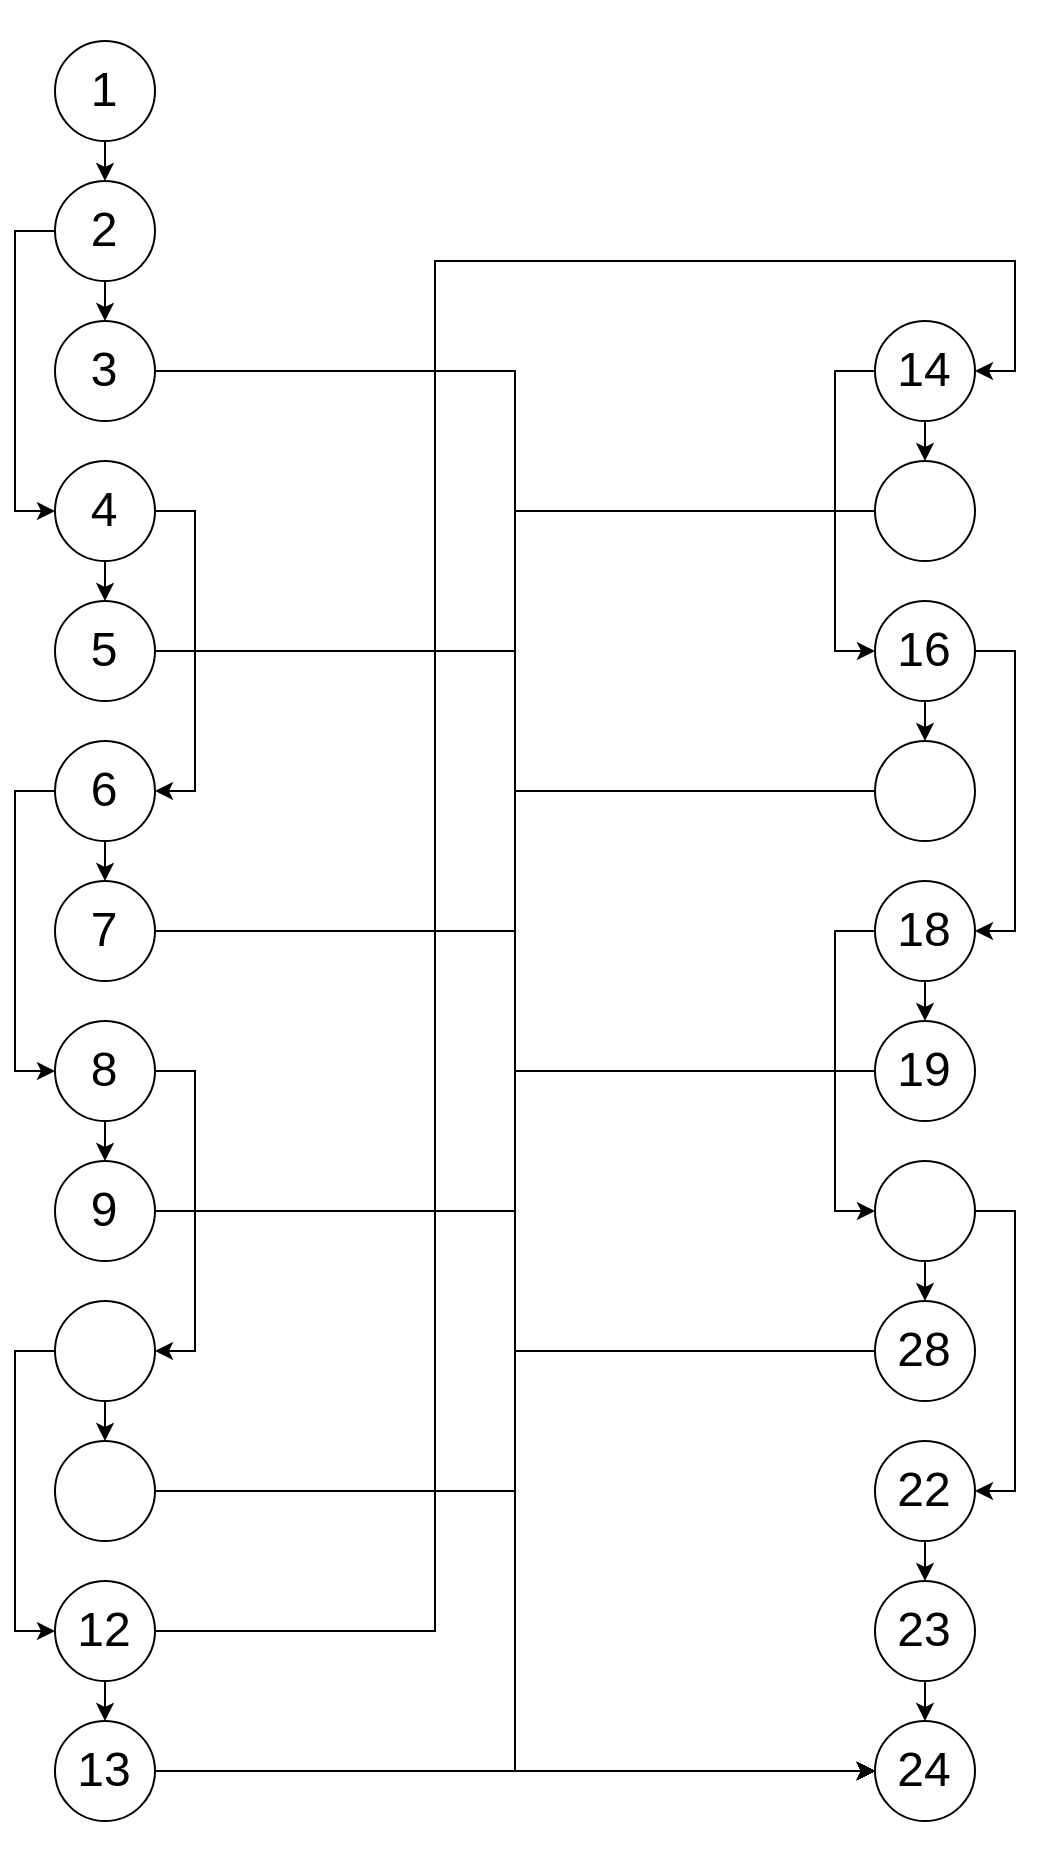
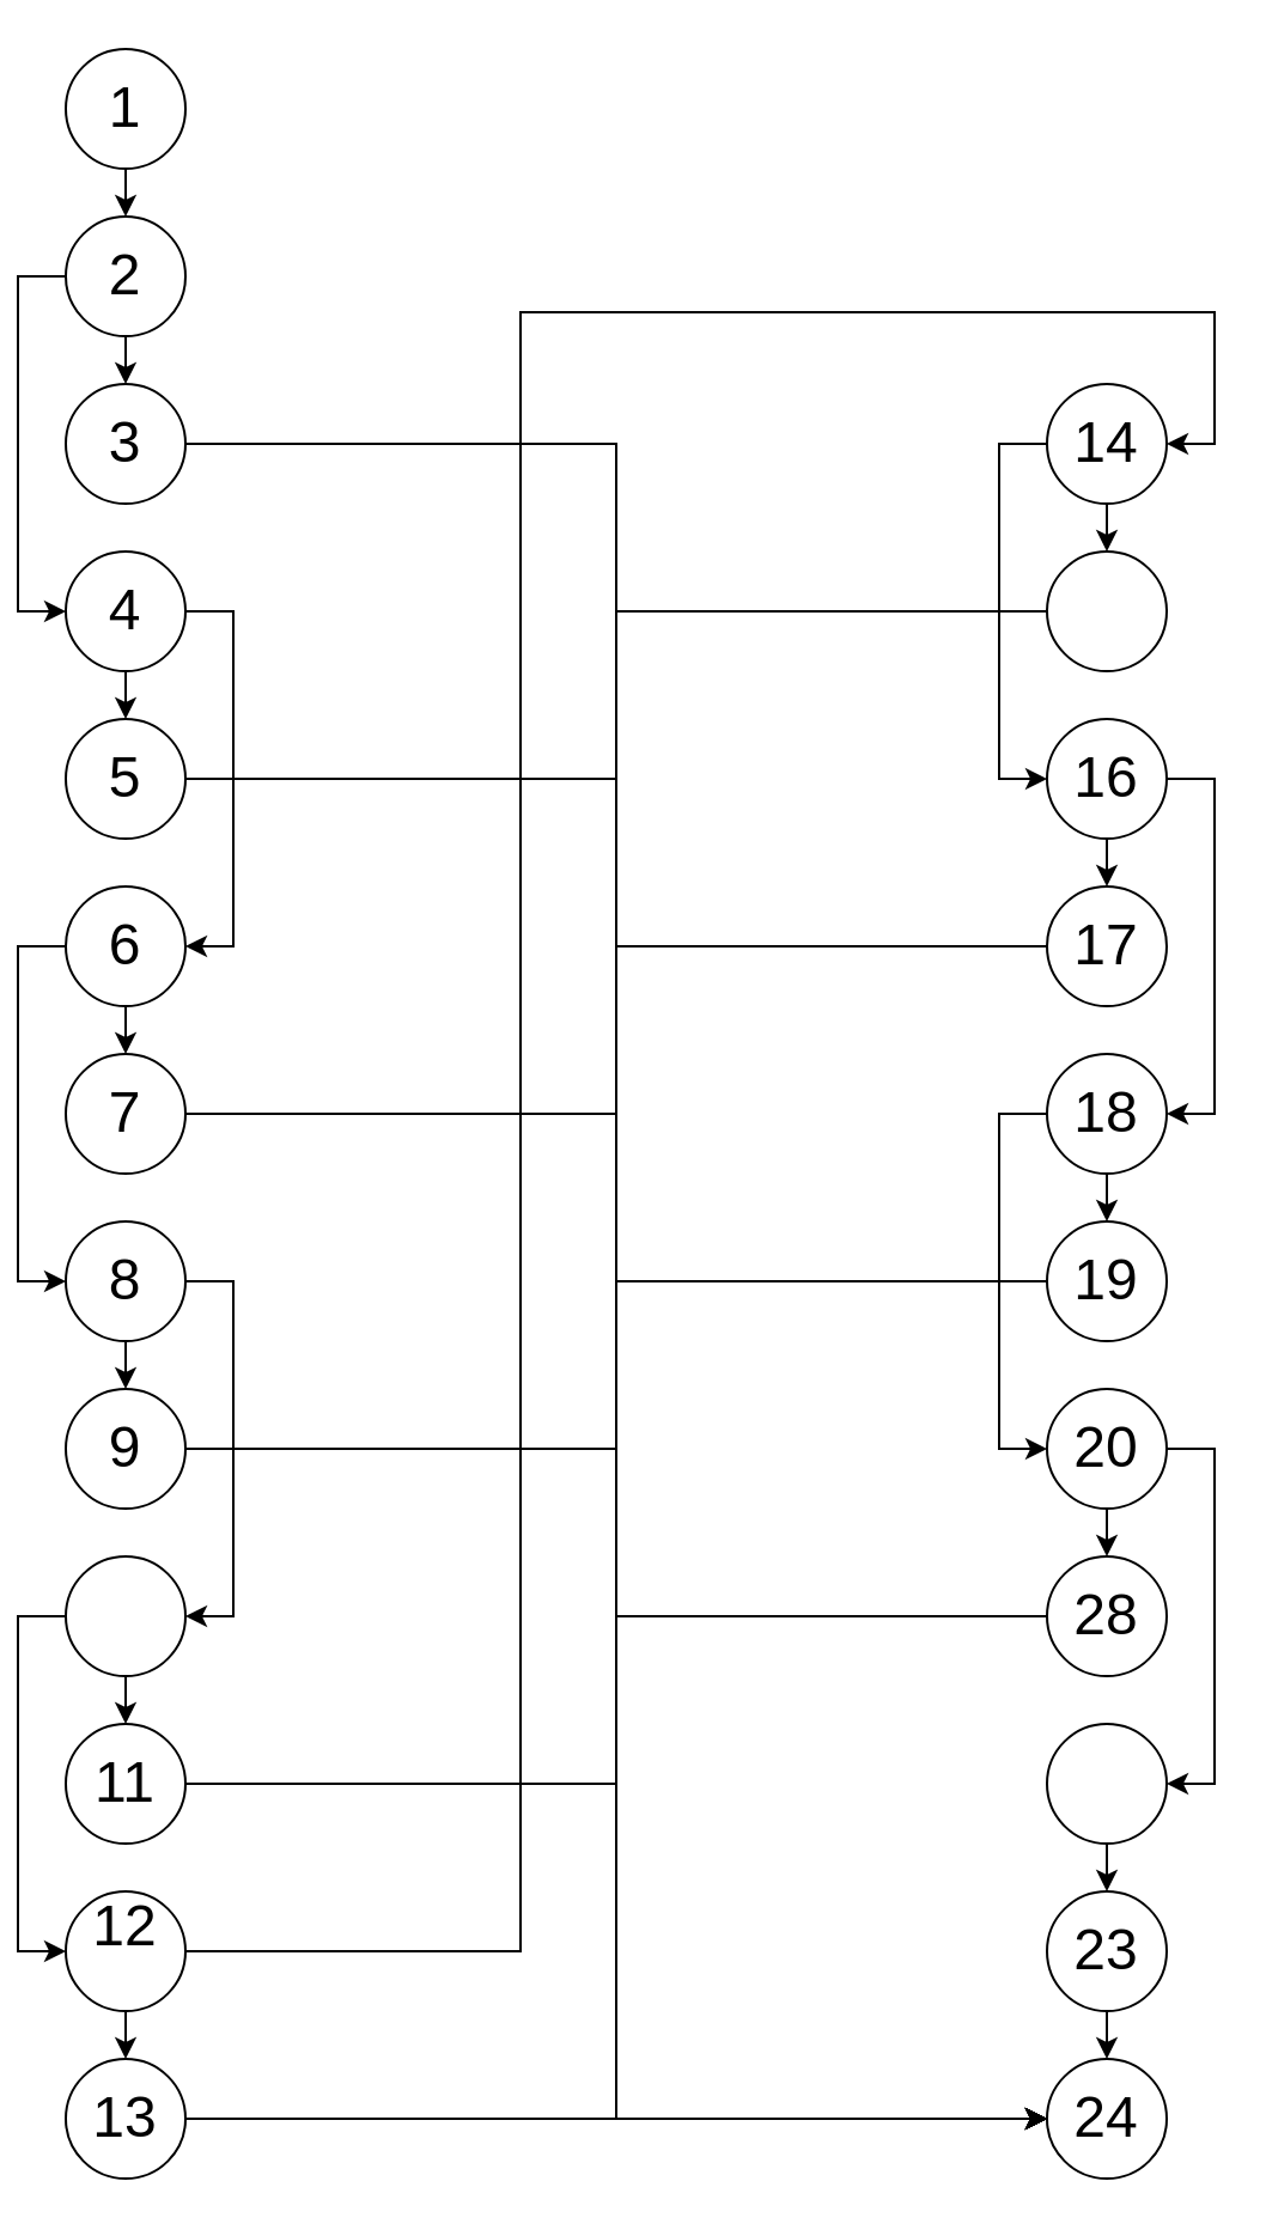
+ <mxCell id="53" value="&lt;font style=&quot;font-size: 24px&quot;&gt;17&lt;/font&gt;" style="text;html=1;strokeColor=none;fillColor=none;align=center;verticalAlign=middle;whiteSpace=wrap;rounded=0;" parent="51" vertex="1"><mxGeometry x="5" y="15" width="40" height="20" as="geometry" /></mxCell>
+ <mxCell id="62" value="&lt;font style=&quot;font-size: 24px&quot;&gt;20&lt;/font&gt;" style="text;html=1;strokeColor=none;fillColor=none;align=center;verticalAlign=middle;whiteSpace=wrap;rounded=0;" parent="60" vertex="1"><mxGeometry x="5" y="15" width="40" height="20" as="geometry" /></mxCell>
+ <mxCell id="33" value="&lt;font style=&quot;font-size: 24px&quot;&gt;11&lt;/font&gt;" style="text;html=1;strokeColor=none;fillColor=none;align=center;verticalAlign=middle;whiteSpace=wrap;rounded=0;" parent="31" vertex="1"><mxGeometry x="5" y="15" width="40" height="20" as="geometry" /></mxCell>
- <mxCell id="68" value="&lt;font style=&quot;font-size: 24px&quot;&gt;22&lt;/font&gt;" style="text;html=1;strokeColor=none;fillColor=none;align=center;verticalAlign=middle;whiteSpace=wrap;rounded=0;" parent="66" vertex="1"><mxGeometry x="5" y="15" width="40" height="20" as="geometry" /></mxCell>
- <mxCell id="36" value="&lt;font style=&quot;font-size: 24px&quot;&gt;12&lt;/font&gt;" style="text;html=1;strokeColor=none;fillColor=none;align=center;verticalAlign=middle;whiteSpace=wrap;rounded=0;" parent="34" vertex="1"><mxGeometry x="5" y="15" width="40" height="20" as="geometry" /></mxCell>
+ <mxCell id="36" value="&lt;font style=&quot;font-size: 24px&quot;&gt;12&lt;/font&gt;" style="text;html=1;strokeColor=none;fillColor=none;align=center;verticalAlign=middle;whiteSpace=wrap;rounded=0;" parent="34" vertex="1"><mxGeometry x="5" y="5" width="40" height="20" as="geometry" /></mxCell>
